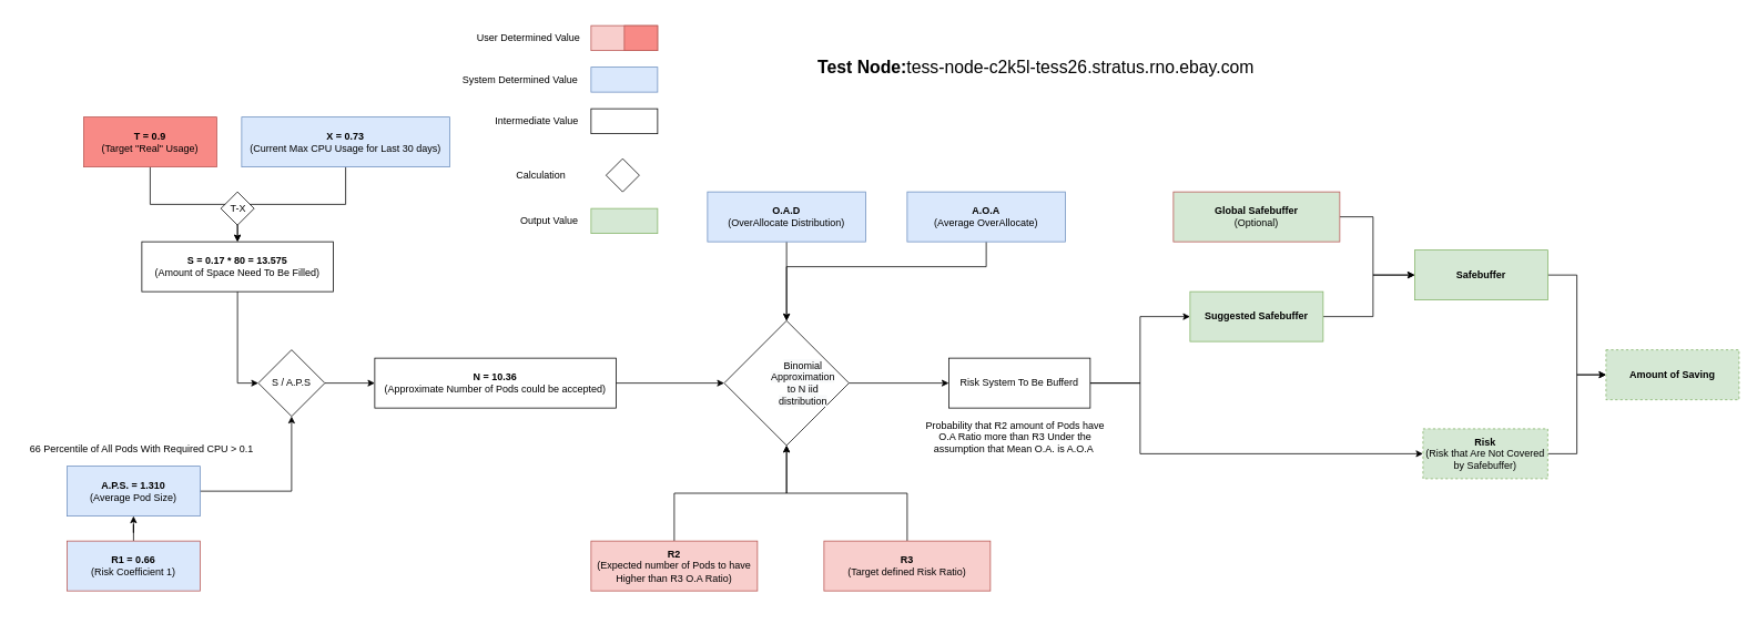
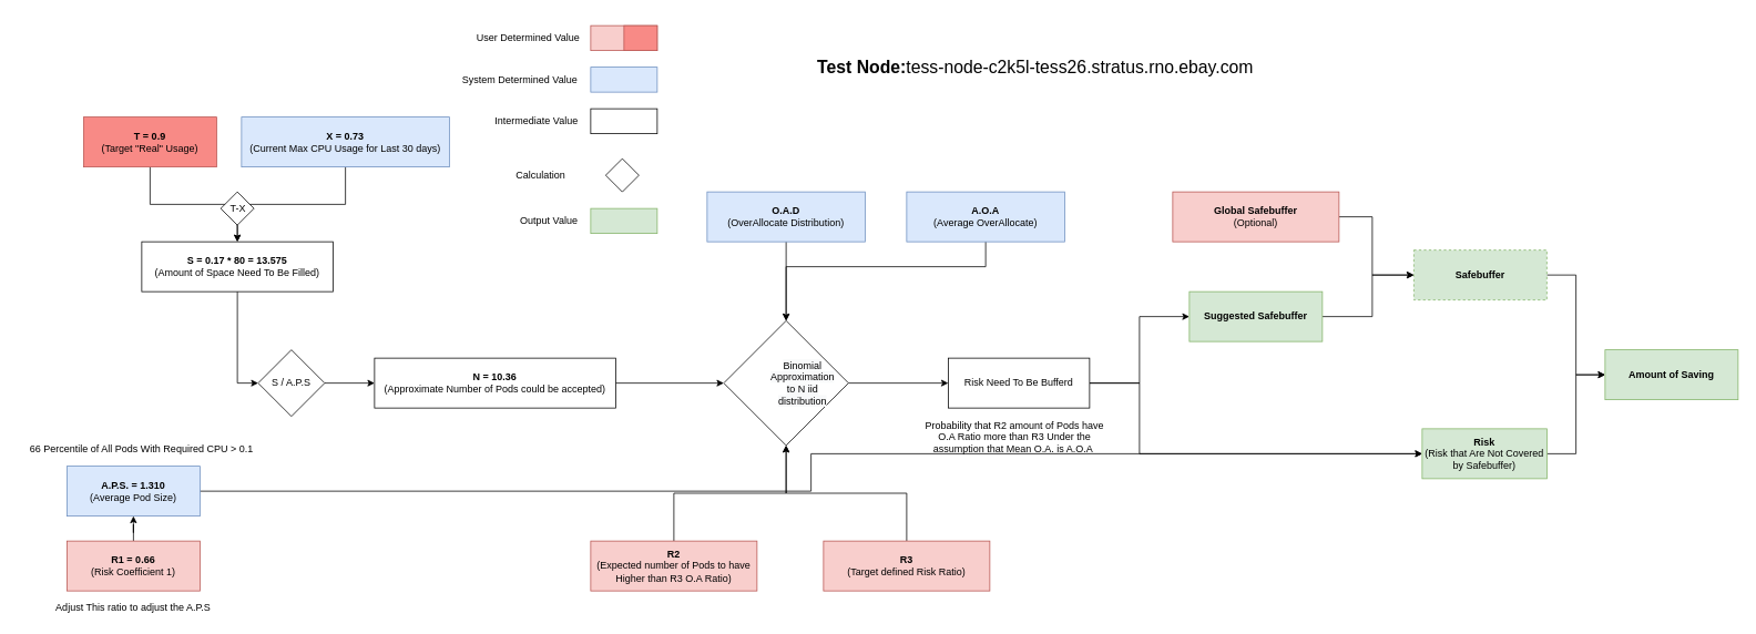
- <mxCell id="47" value="&lt;b&gt;Global Safebuffer&lt;/b&gt;&lt;br&gt;(Optional)" style="rounded=0;whiteSpace=wrap;html=1;fillColor=#d5e8d4;strokeColor=#b85450;" parent="1" vertex="1"><mxGeometry x="1410" y="230" width="200" height="60" as="geometry" /></mxCell>
+ <mxCell id="47" value="&lt;b&gt;Global Safebuffer&lt;/b&gt;&lt;br&gt;(Optional)" style="rounded=0;whiteSpace=wrap;html=1;fillColor=#f8cecc;strokeColor=#b85450;" parent="1" vertex="1"><mxGeometry x="1410" y="230" width="200" height="60" as="geometry" /></mxCell>
- <mxCell id="51" value="&lt;b&gt;Safebuffer&lt;/b&gt;" style="rounded=0;whiteSpace=wrap;html=1;fillColor=#d5e8d4;strokeColor=#82b366;" parent="1" vertex="1"><mxGeometry x="1700" y="300" width="160" height="60" as="geometry" /></mxCell>
+ <mxCell id="51" value="&lt;b&gt;Safebuffer&lt;/b&gt;" style="rounded=0;whiteSpace=wrap;html=1;fillColor=#d5e8d4;strokeColor=#82b366;dashed=1;" parent="1" vertex="1"><mxGeometry x="1700" y="300" width="160" height="60" as="geometry" /></mxCell>
- <mxCell id="54" value="&lt;b&gt;Amount of Saving&lt;/b&gt;" style="rounded=0;whiteSpace=wrap;html=1;fillColor=#d5e8d4;strokeColor=#82b366;dashed=1;" parent="1" vertex="1"><mxGeometry x="1930" y="420" width="160" height="60" as="geometry" /></mxCell>
+ <mxCell id="54" value="&lt;b&gt;Amount of Saving&lt;/b&gt;" style="rounded=0;whiteSpace=wrap;html=1;fillColor=#d5e8d4;strokeColor=#82b366;" parent="1" vertex="1"><mxGeometry x="1930" y="420" width="160" height="60" as="geometry" /></mxCell>
- <mxCell id="44" value="Risk System To Be Bufferd" style="rounded=0;whiteSpace=wrap;html=1;" parent="1" vertex="1"><mxGeometry x="1140" y="430" width="170" height="60" as="geometry" /></mxCell>
+ <mxCell id="44" value="Risk Need To Be Bufferd" style="rounded=0;whiteSpace=wrap;html=1;" parent="1" vertex="1"><mxGeometry x="1140" y="430" width="170" height="60" as="geometry" /></mxCell>
- <mxCell id="17" style="edgeStyle=orthogonalEdgeStyle;rounded=0;orthogonalLoop=1;jettySize=auto;html=1;entryX=0.5;entryY=1;entryDx=0;entryDy=0;" parent="1" source="18" target="24" edge="1"><mxGeometry relative="1" as="geometry"><mxPoint x="350" y="490" as="targetPoint" /></mxGeometry></mxCell>
+ <mxCell id="17" style="edgeStyle=orthogonalEdgeStyle;rounded=0;orthogonalLoop=1;jettySize=auto;html=1;" parent="1" source="18" target="53" edge="1"><mxGeometry relative="1" as="geometry"><mxPoint x="350" y="490" as="targetPoint" /></mxGeometry></mxCell>
- <mxCell id="53" value="&lt;b&gt;Risk&lt;/b&gt;&lt;br&gt;(Risk that Are Not Covered by Safebuffer)" style="rounded=0;whiteSpace=wrap;html=1;fillColor=#d5e8d4;strokeColor=#82b366;dashed=1;" parent="1" vertex="1"><mxGeometry x="1710" y="515" width="150" height="60" as="geometry" /></mxCell>
+ <mxCell id="53" value="&lt;b&gt;Risk&lt;/b&gt;&lt;br&gt;(Risk that Are Not Covered by Safebuffer)" style="rounded=0;whiteSpace=wrap;html=1;fillColor=#d5e8d4;strokeColor=#82b366;" parent="1" vertex="1"><mxGeometry x="1710" y="515" width="150" height="60" as="geometry" /></mxCell>
- <mxCell id="21" value="&lt;b&gt;R1 = 0.66&lt;/b&gt;&lt;br&gt;(Risk Coefficient 1)" style="rounded=0;whiteSpace=wrap;html=1;fillColor=#dae8fc;strokeColor=#b85450;" parent="1" vertex="1"><mxGeometry x="80" y="650" width="160" height="60" as="geometry" /></mxCell>
+ <mxCell id="21" value="&lt;b&gt;R1 = 0.66&lt;/b&gt;&lt;br&gt;(Risk Coefficient 1)" style="rounded=0;whiteSpace=wrap;html=1;fillColor=#f8cecc;strokeColor=#b85450;" parent="1" vertex="1"><mxGeometry x="80" y="650" width="160" height="60" as="geometry" /></mxCell>
+ <mxCell id="22" value="Adjust This ratio to adjust the A.P.S" style="text;html=1;strokeColor=none;fillColor=none;align=center;verticalAlign=middle;whiteSpace=wrap;rounded=0;" parent="1" vertex="1"><mxGeometry x="40" y="720" width="240" height="20" as="geometry" /></mxCell>
